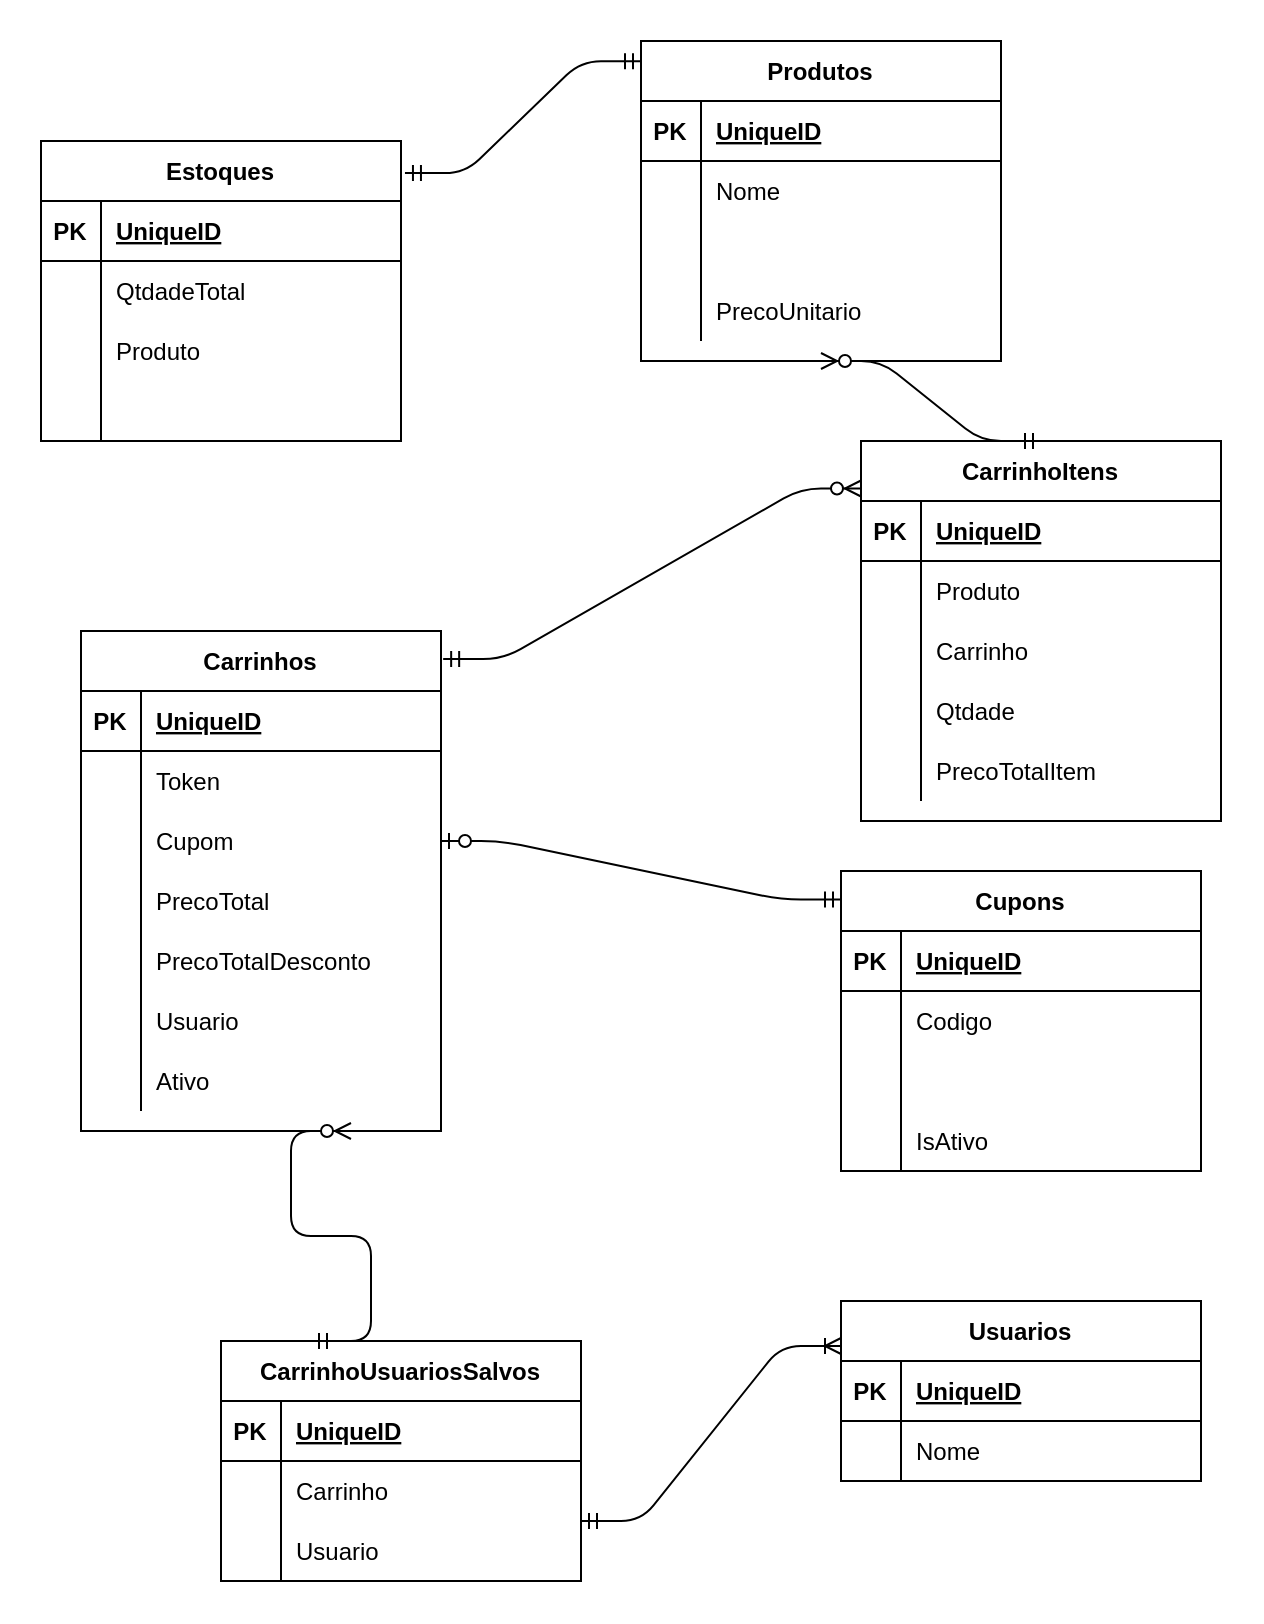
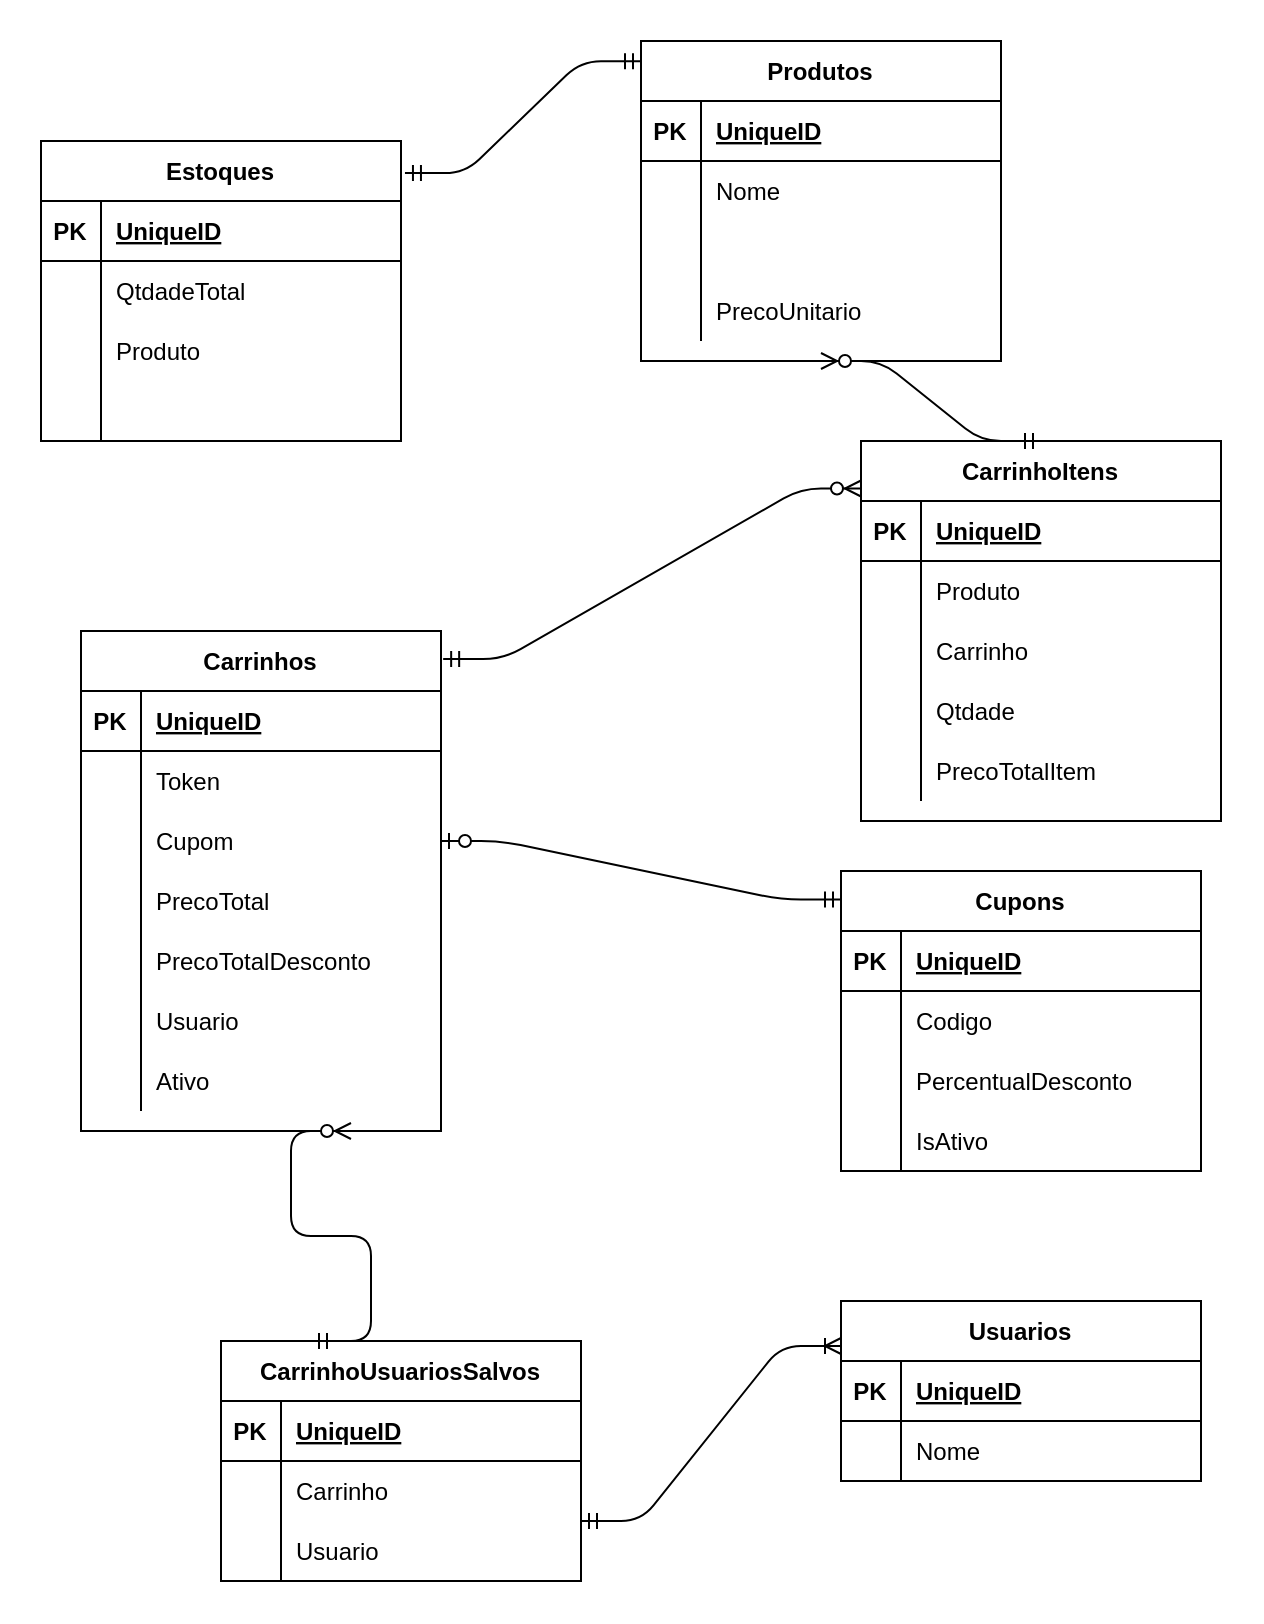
+ <mxCell id="36" value="PercentualDesconto" style="shape=partialRectangle;connectable=0;fillColor=none;top=0;left=0;bottom=0;right=0;align=left;spacingLeft=6;overflow=hidden;" parent="34" vertex="1"><mxGeometry x="30" width="150" height="30" as="geometry" /></mxCell>
